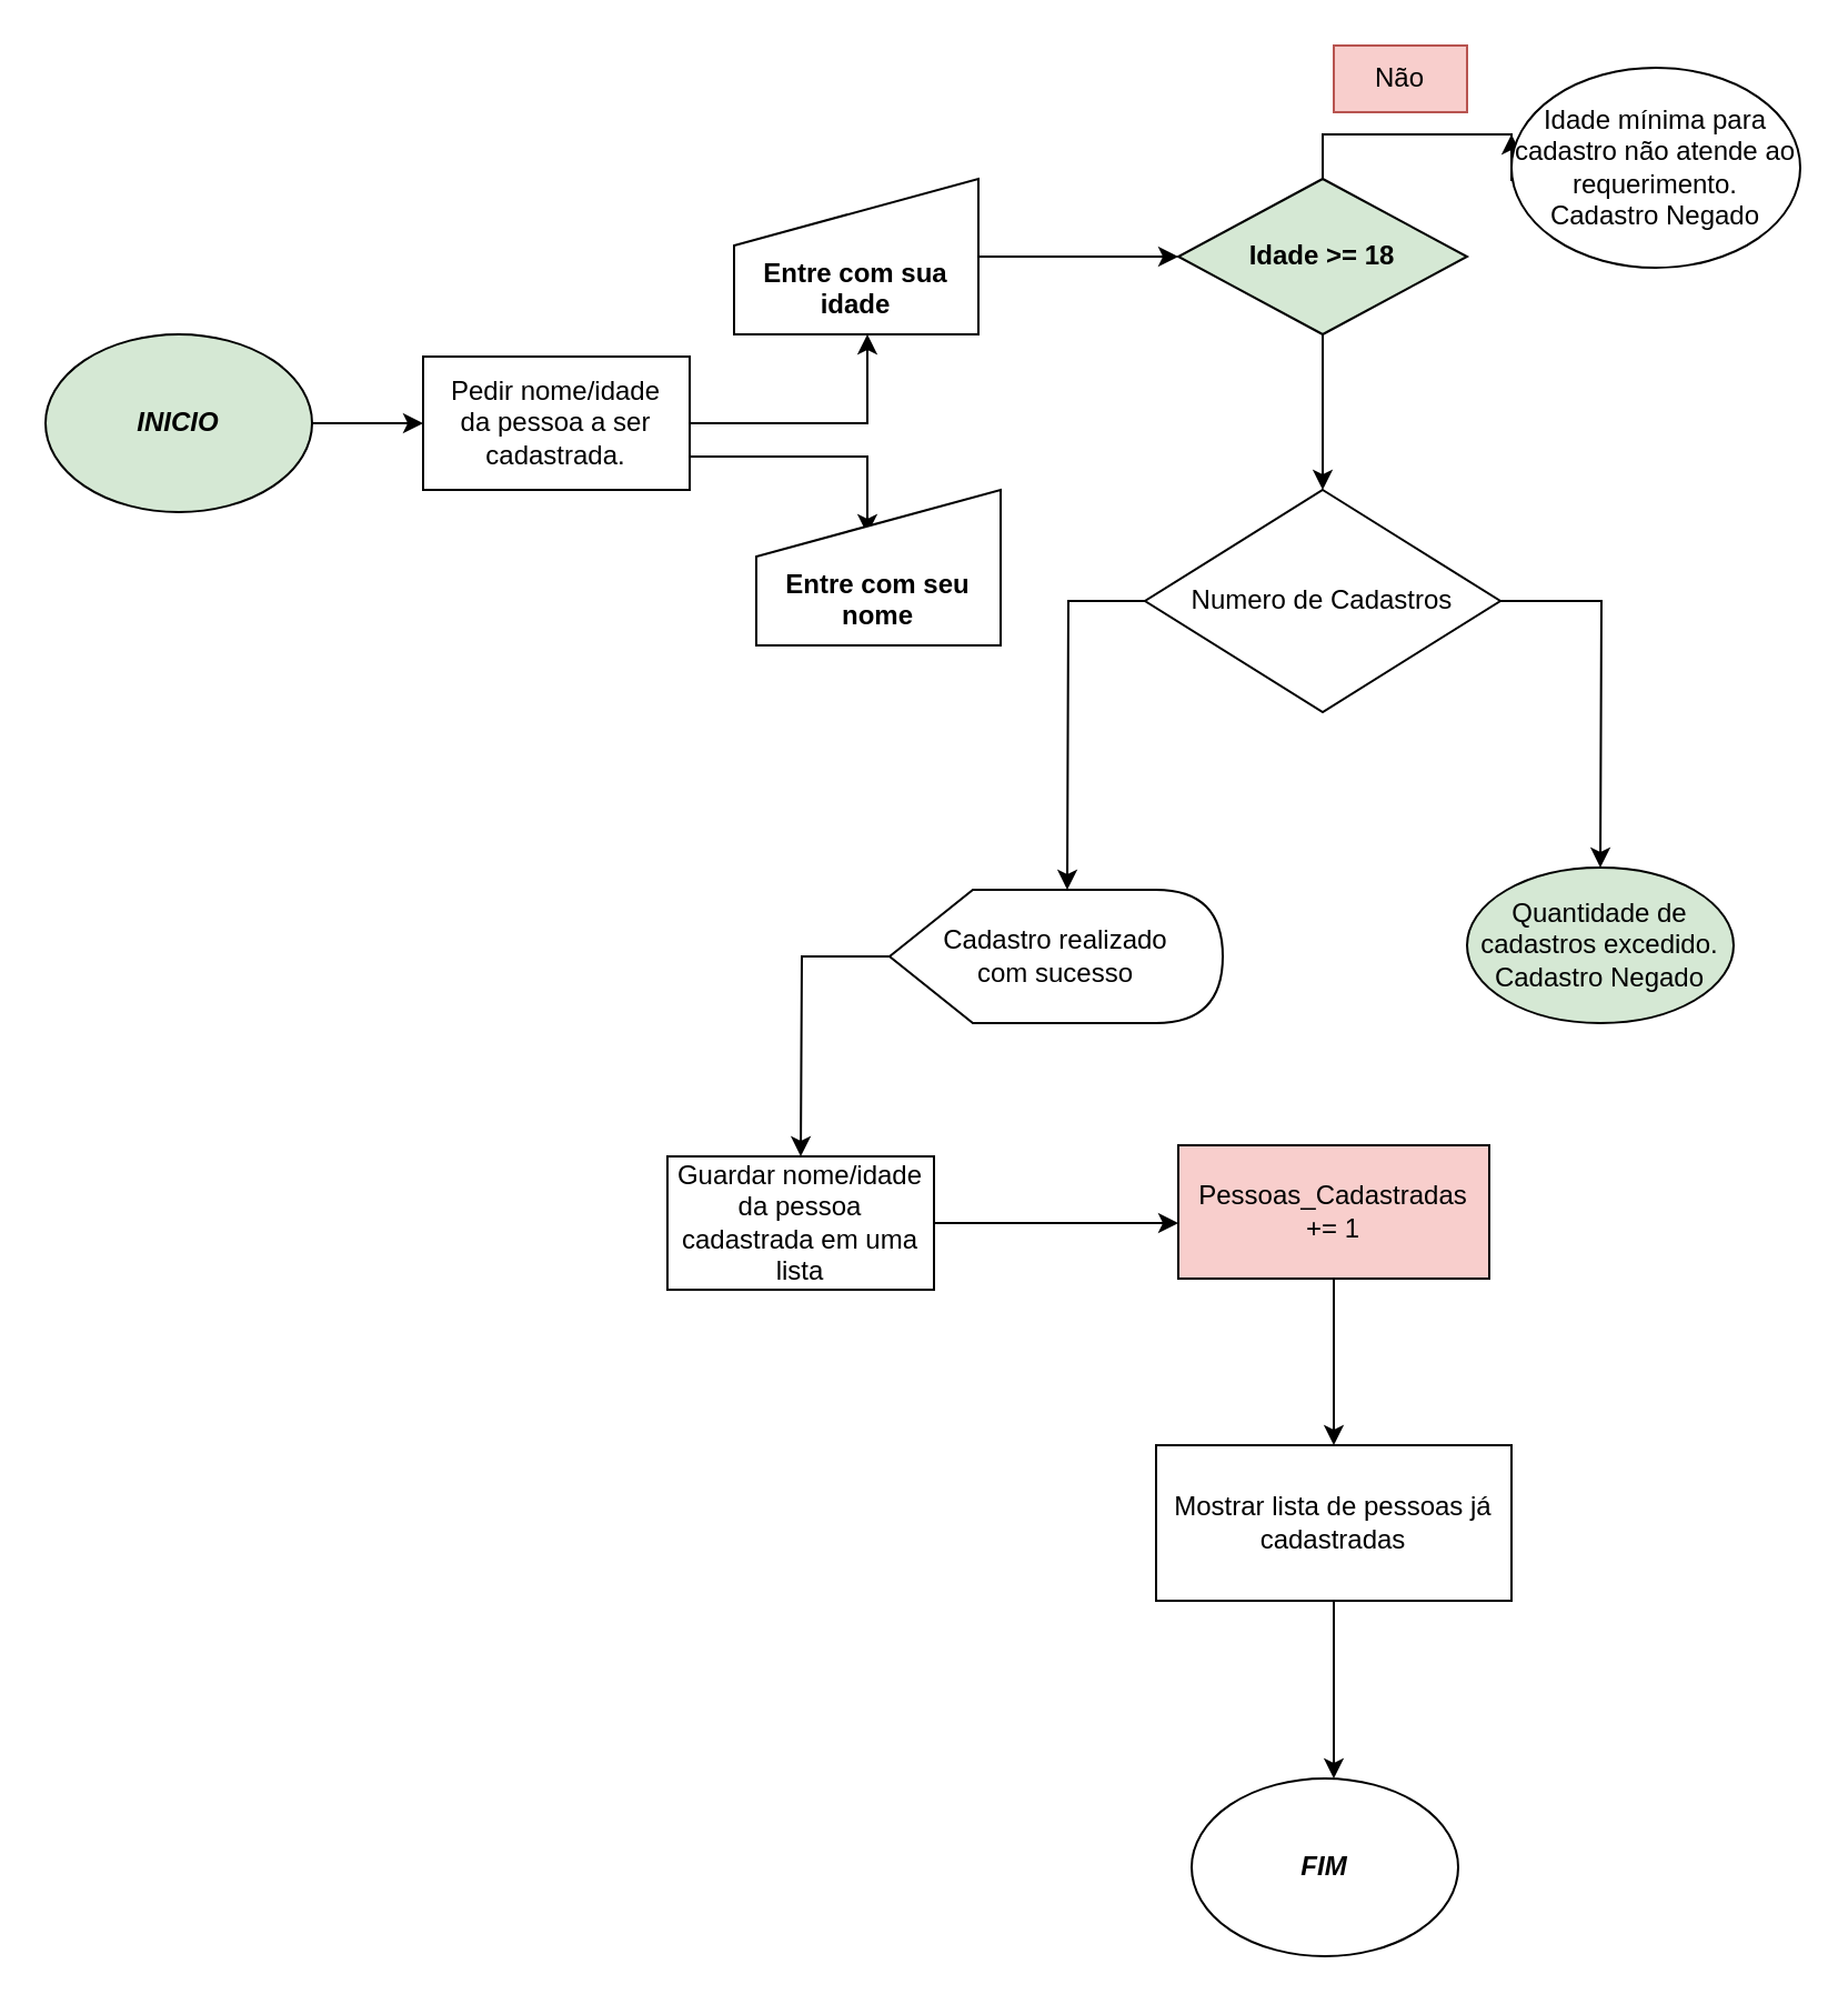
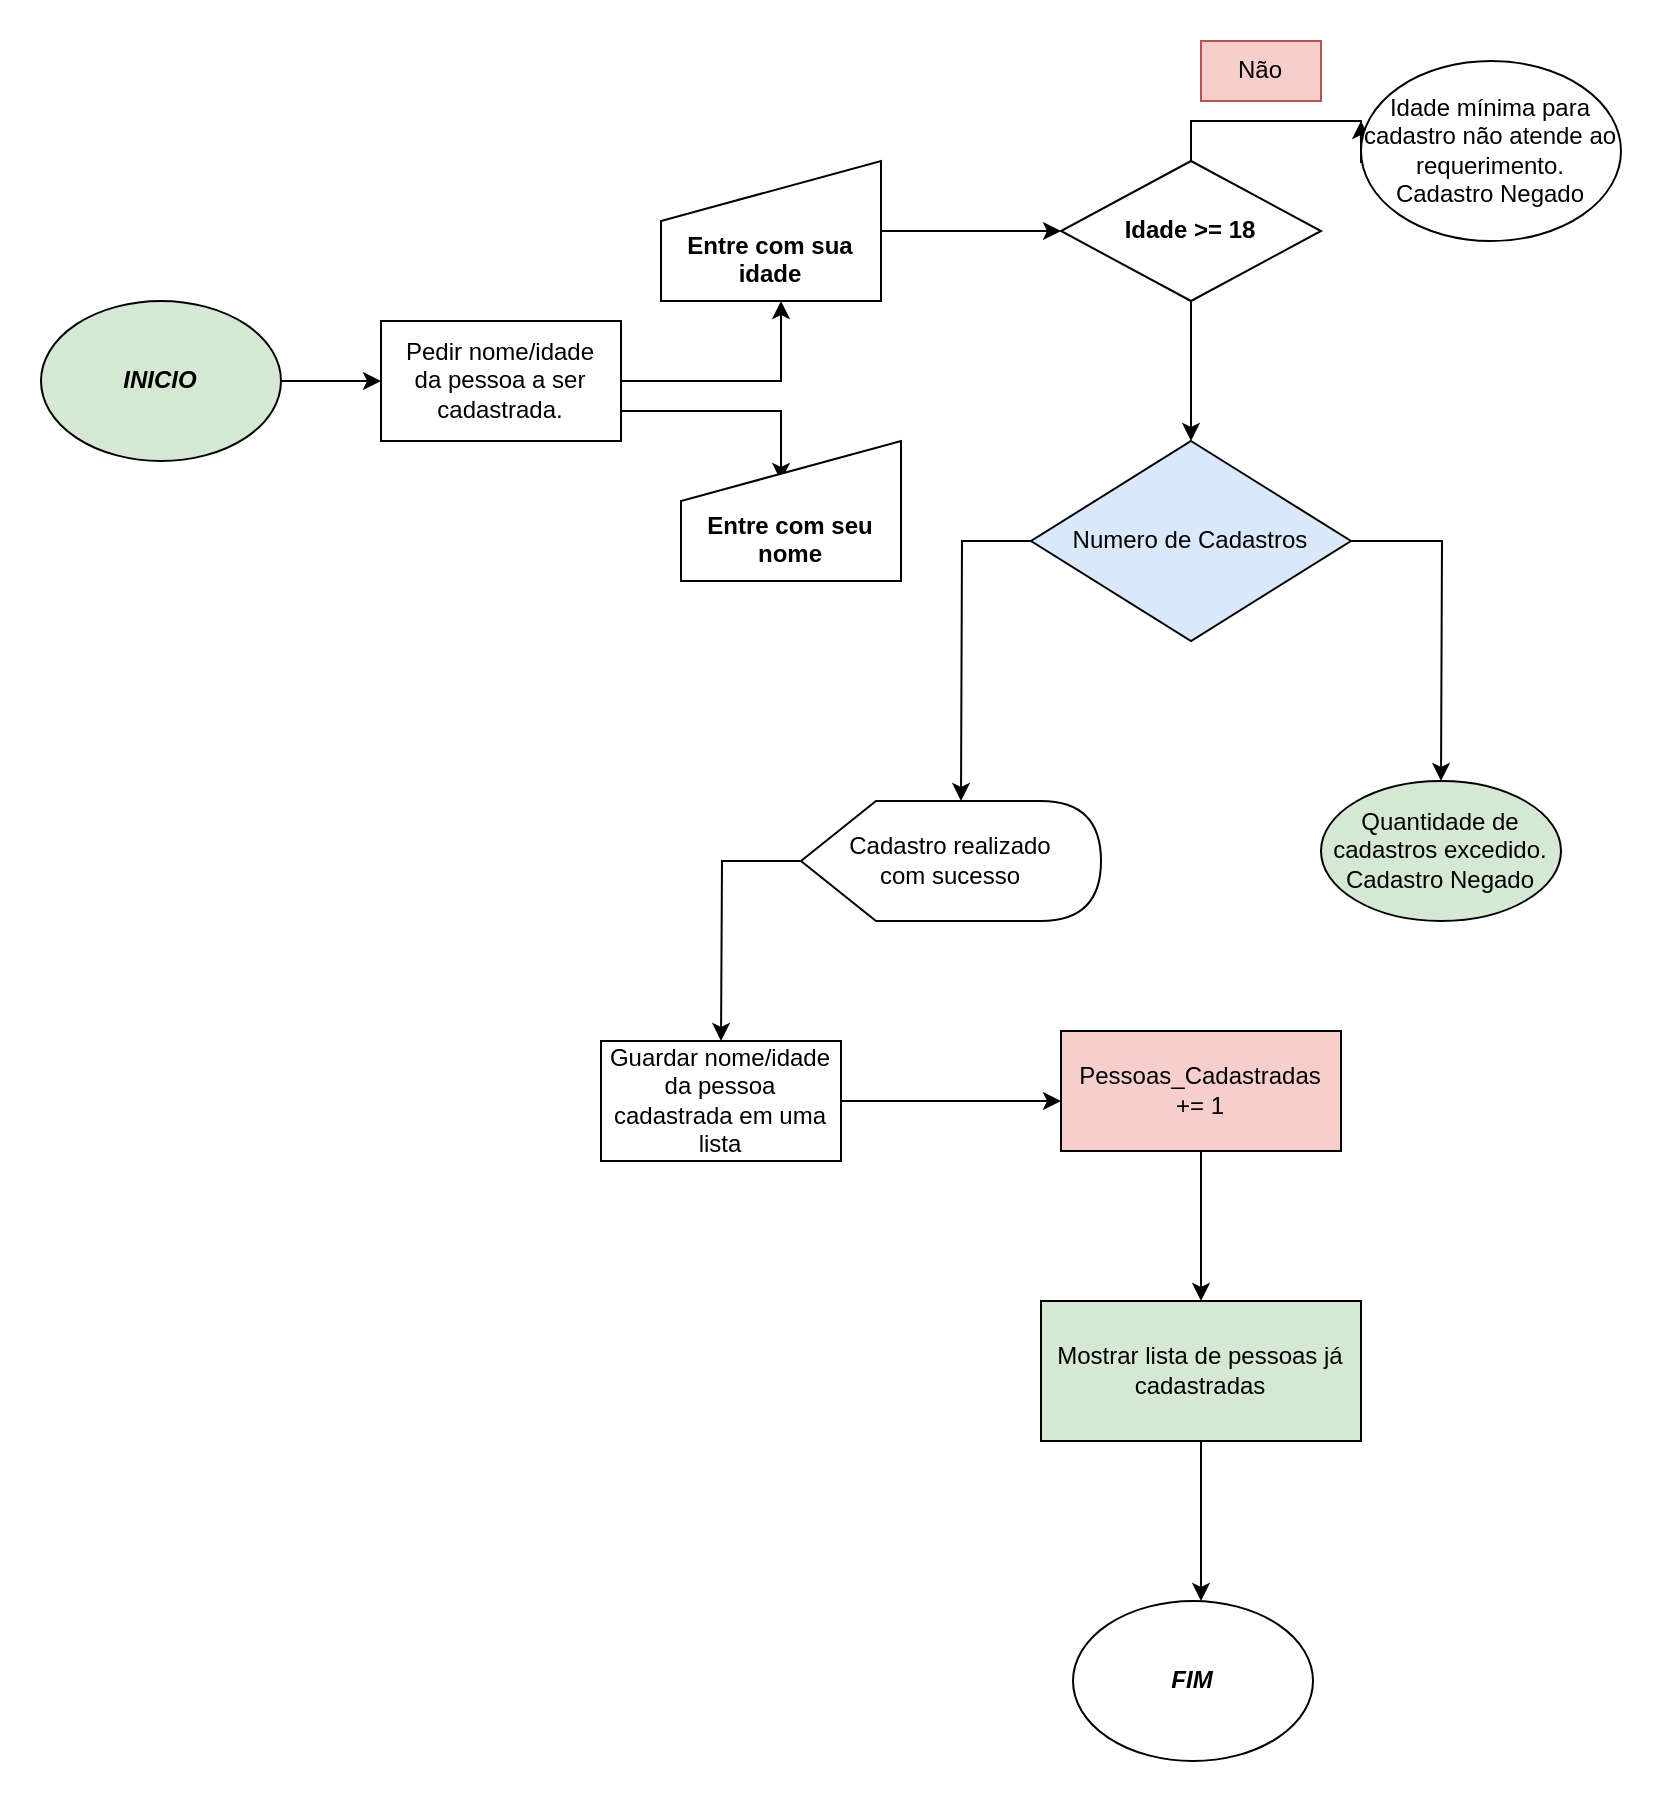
- <mxCell id="4" value="&lt;b&gt;Idade &amp;gt;= 18&lt;/b&gt;" style="rhombus;whiteSpace=wrap;html=1;fillColor=#d5e8d4;" parent="1" vertex="1"><mxGeometry x="530" y="80" width="130" height="70" as="geometry" /></mxCell>
+ <mxCell id="4" value="&lt;b&gt;Idade &amp;gt;= 18&lt;/b&gt;" style="rhombus;whiteSpace=wrap;html=1;" parent="1" vertex="1"><mxGeometry x="530" y="80" width="130" height="70" as="geometry" /></mxCell>
- <mxCell id="15" value="Numero de Cadastros" style="rhombus;whiteSpace=wrap;html=1;" parent="1" vertex="1"><mxGeometry x="515" y="220" width="160" height="100" as="geometry" /></mxCell>
+ <mxCell id="15" value="Numero de Cadastros" style="rhombus;whiteSpace=wrap;html=1;fillColor=#dae8fc;" parent="1" vertex="1"><mxGeometry x="515" y="220" width="160" height="100" as="geometry" /></mxCell>
- <mxCell id="17" value="Mostrar lista de pessoas já cadastradas" style="rounded=0;whiteSpace=wrap;html=1;" parent="1" vertex="1"><mxGeometry x="520" y="650" width="160" height="70" as="geometry" /></mxCell>
+ <mxCell id="17" value="Mostrar lista de pessoas já cadastradas" style="rounded=0;whiteSpace=wrap;html=1;fillColor=#d5e8d4;" parent="1" vertex="1"><mxGeometry x="520" y="650" width="160" height="70" as="geometry" /></mxCell>
